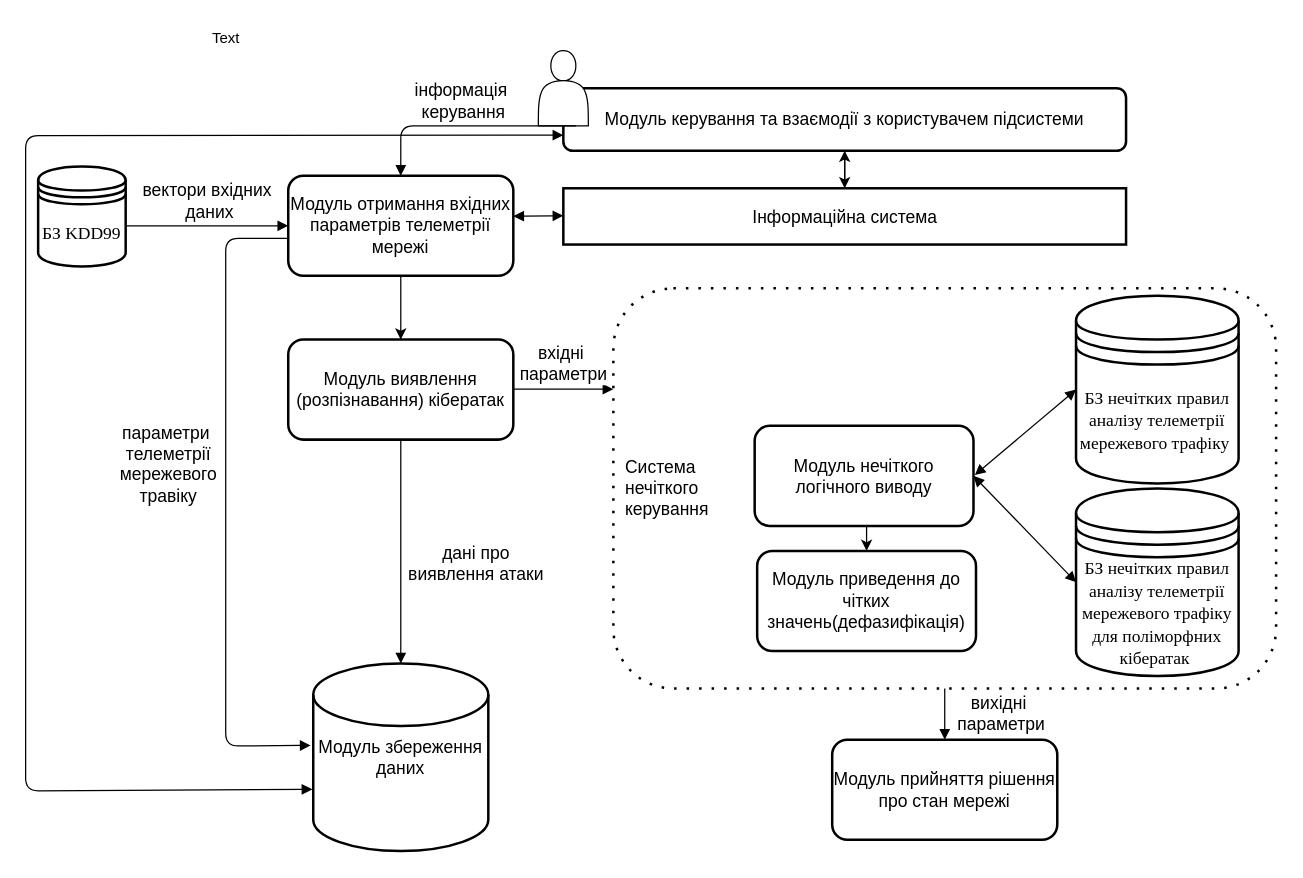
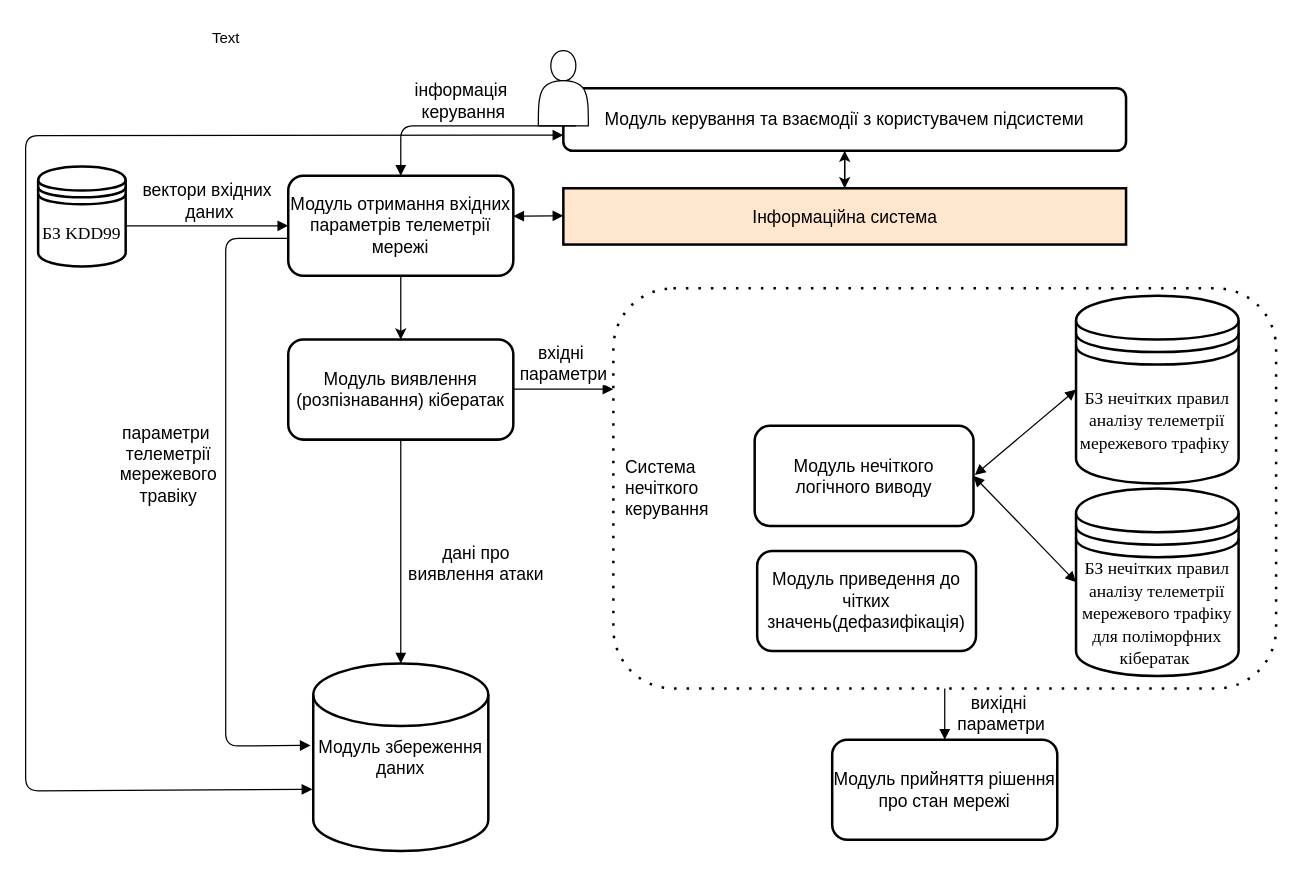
- <mxCell id="9" value="&lt;font style=&quot;font-size: 14px&quot;&gt;Інформаційна система&lt;/font&gt;" style="html=1;strokeWidth=2;" vertex="1" parent="1"><mxGeometry x="450" y="150" width="450" height="45" as="geometry" /></mxCell>
+ <mxCell id="9" value="&lt;font style=&quot;font-size: 14px&quot;&gt;Інформаційна система&lt;/font&gt;" style="html=1;strokeWidth=2;fillColor=#ffe6cc;" vertex="1" parent="1"><mxGeometry x="450" y="150" width="450" height="45" as="geometry" /></mxCell>
- <mxCell id="12" style="edgeStyle=orthogonalEdgeStyle;rounded=0;orthogonalLoop=1;jettySize=auto;html=1;exitX=0.5;exitY=1;exitDx=0;exitDy=0;entryX=0.5;entryY=0;entryDx=0;entryDy=0;" edge="1" parent="1" source="13" target="14"><mxGeometry relative="1" as="geometry" /></mxCell>
